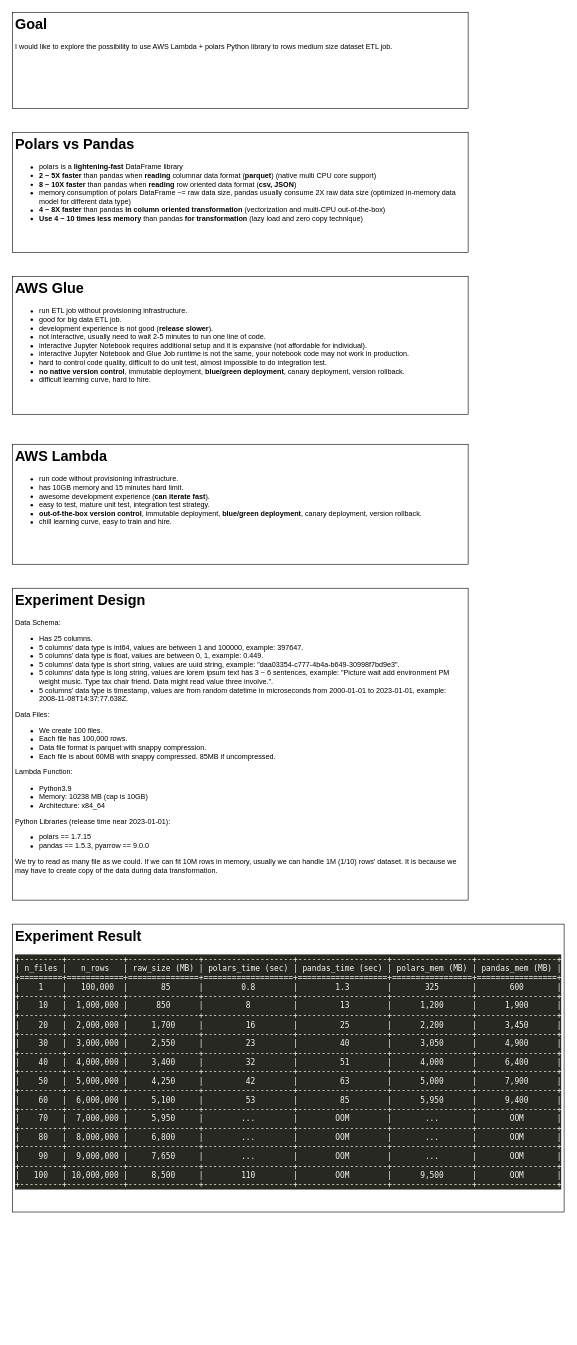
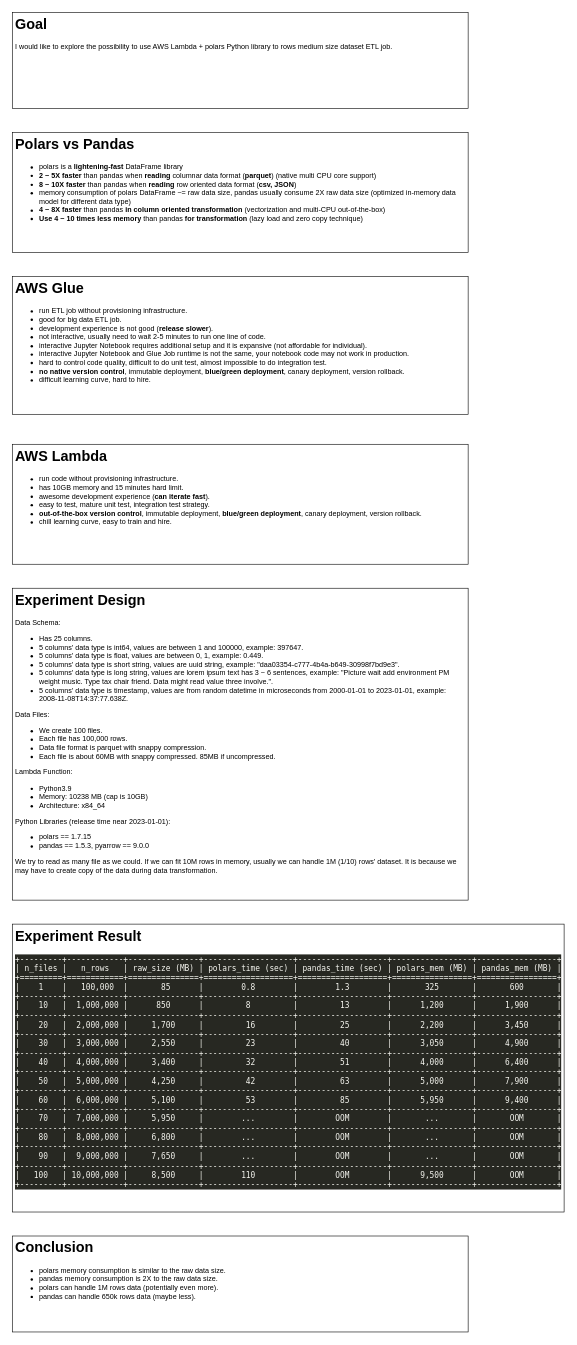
+ <mxCell id="7" value="&lt;h1&gt;Conclusion&lt;/h1&gt;&lt;div&gt;&lt;ul&gt;&lt;li&gt;polars memory consumption is similar to the raw data size.&lt;/li&gt;&lt;li&gt;pandas memory consumption is 2X to the raw data size.&lt;/li&gt;&lt;li&gt;polars can handle 1M rows data (potentially even more).&lt;/li&gt;&lt;li&gt;pandas can handle 650k rows data (maybe less).&lt;/li&gt;&lt;/ul&gt;&lt;/div&gt;&lt;p&gt;&lt;/p&gt;" style="text;html=1;strokeColor=default;fillColor=none;spacing=5;spacingTop=-20;whiteSpace=wrap;overflow=hidden;rounded=0;" parent="1" vertex="1"><mxGeometry x="20" y="2060" width="760" height="160" as="geometry" /></mxCell>
